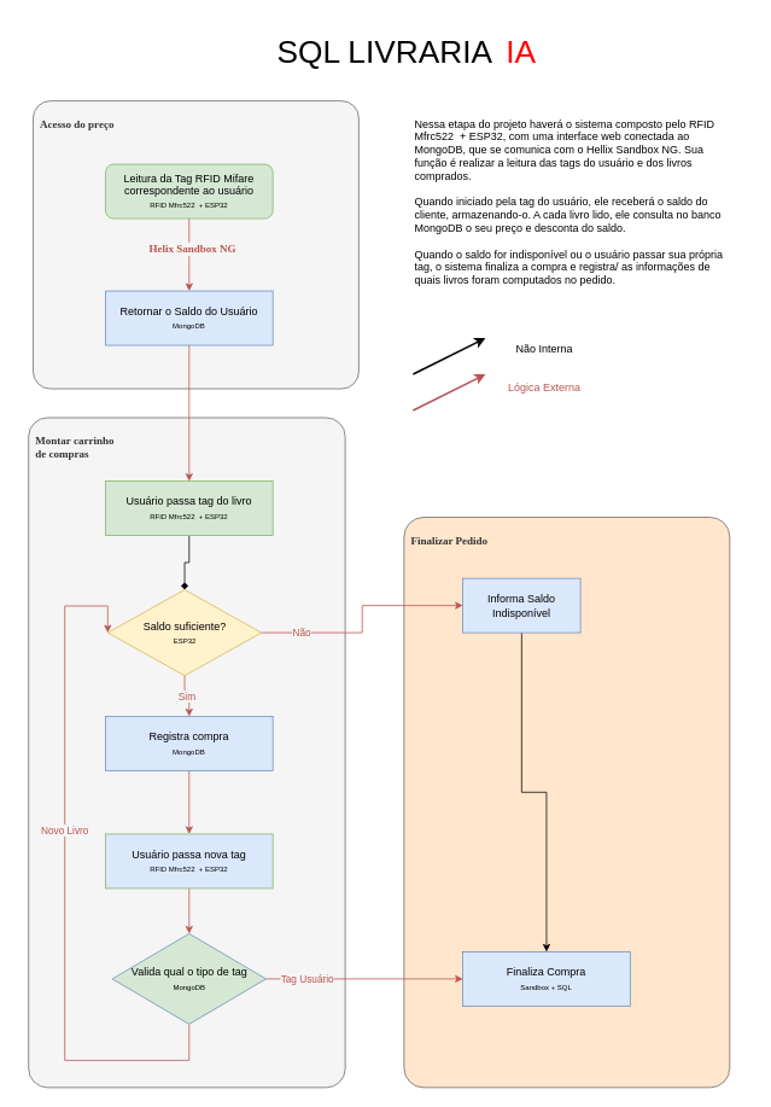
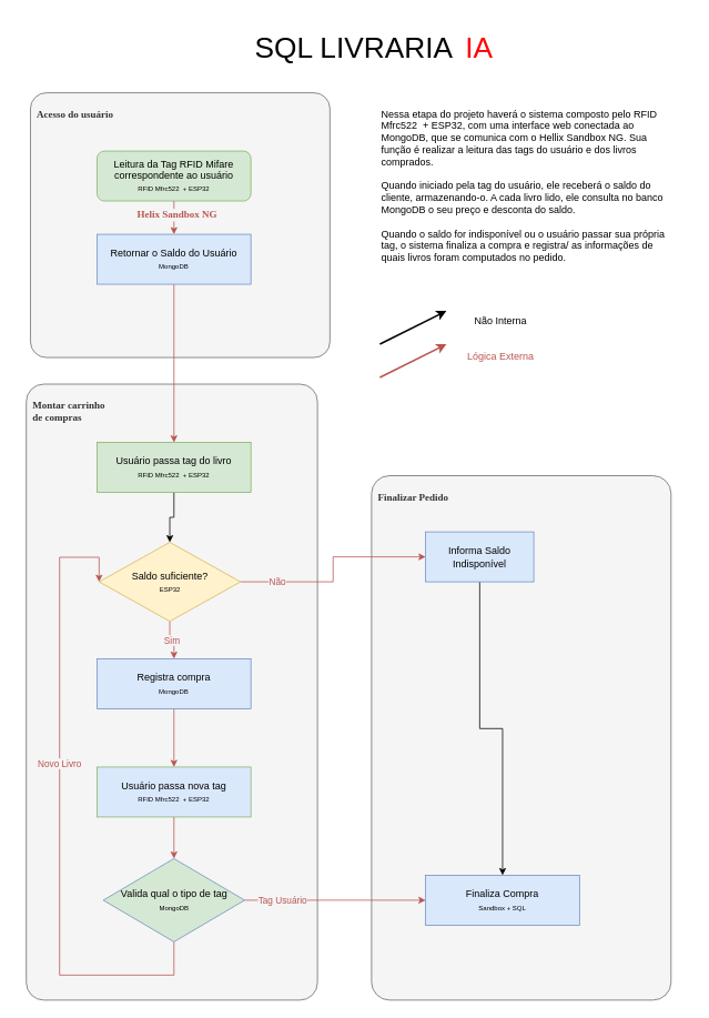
- <mxCell id="4" value="&lt;br&gt;Acesso do preço" style="rounded=1;whiteSpace=wrap;html=1;fontFamily=Tahoma;fontSize=12;align=left;verticalAlign=top;fontStyle=1;spacing=0;fillColor=#f5f5f5;fontColor=#333333;strokeColor=#666666;arcSize=6;spacingLeft=8;" parent="1" vertex="1"><mxGeometry x="36" y="110" width="360" height="318" as="geometry" /></mxCell>
+ <mxCell id="4" value="&lt;br&gt;Acesso do usuário" style="rounded=1;whiteSpace=wrap;html=1;fontFamily=Tahoma;fontSize=12;align=left;verticalAlign=top;fontStyle=1;spacing=0;fillColor=#f5f5f5;fontColor=#333333;strokeColor=#666666;arcSize=6;spacingLeft=8;" parent="1" vertex="1"><mxGeometry x="36" y="110" width="360" height="318" as="geometry" /></mxCell>
- <mxCell id="7" value="Retornar o Saldo do Usuário&lt;br&gt;&lt;font style=&quot;font-size: 8px;&quot;&gt;MongoDB&lt;/font&gt;" style="rounded=0;whiteSpace=wrap;html=1;fillColor=#dae8fc;strokeColor=#6c8ebf;" parent="1" vertex="1"><mxGeometry x="116" y="320" width="185" height="60" as="geometry" /></mxCell>
+ <mxCell id="7" value="Retornar o Saldo do Usuário&lt;br&gt;&lt;font style=&quot;font-size: 8px;&quot;&gt;MongoDB&lt;/font&gt;" style="rounded=0;whiteSpace=wrap;html=1;fillColor=#dae8fc;strokeColor=#6c8ebf;" parent="1" vertex="1"><mxGeometry x="116" y="280" width="185" height="60" as="geometry" /></mxCell>
- <mxCell id="8" style="edgeStyle=orthogonalEdgeStyle;rounded=0;orthogonalLoop=1;jettySize=auto;html=1;entryX=0.5;entryY=0;entryDx=0;entryDy=0;endArrow=diamond;" parent="1" source="9" target="12" edge="1"><mxGeometry relative="1" as="geometry" /></mxCell>
+ <mxCell id="8" style="edgeStyle=orthogonalEdgeStyle;rounded=0;orthogonalLoop=1;jettySize=auto;html=1;entryX=0.5;entryY=0;entryDx=0;entryDy=0;" parent="1" source="9" target="12" edge="1"><mxGeometry relative="1" as="geometry" /></mxCell>
- <mxCell id="2" value="&lt;br&gt;Finalizar Pedido" style="rounded=1;whiteSpace=wrap;html=1;fontFamily=Tahoma;fontSize=12;align=left;verticalAlign=top;fontStyle=1;spacing=0;fillColor=#ffe6cc;fontColor=#333333;strokeColor=#666666;arcSize=6;spacingLeft=8;" parent="1" vertex="1"><mxGeometry x="446" y="570" width="360" height="630" as="geometry" /></mxCell>
+ <mxCell id="2" value="&lt;br&gt;Finalizar Pedido" style="rounded=1;whiteSpace=wrap;html=1;fontFamily=Tahoma;fontSize=12;align=left;verticalAlign=top;fontStyle=1;spacing=0;fillColor=#f5f5f5;fontColor=#333333;strokeColor=#666666;arcSize=6;spacingLeft=8;" parent="1" vertex="1"><mxGeometry x="446" y="570" width="360" height="630" as="geometry" /></mxCell>
